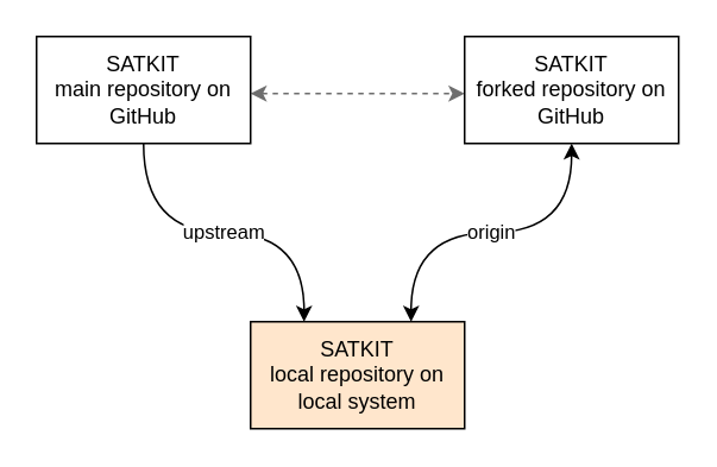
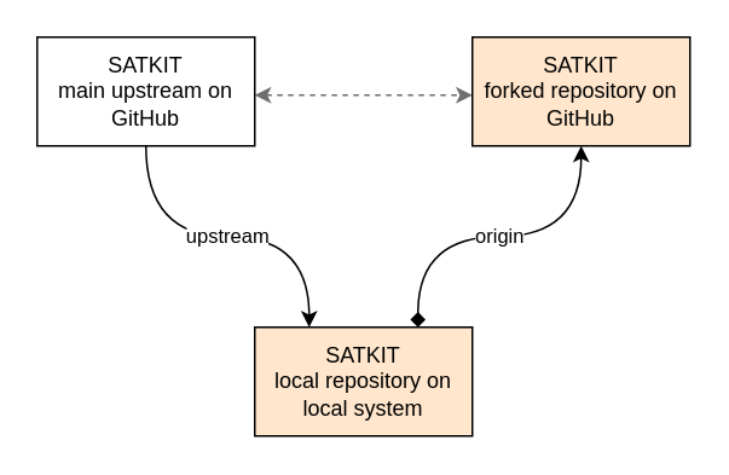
- <mxCell id="4" value="SATKIT&lt;br&gt;main repository on GitHub" style="rounded=0;whiteSpace=wrap;html=1;" vertex="1" parent="1"><mxGeometry x="20" y="20" width="120" height="60" as="geometry" /></mxCell>
+ <mxCell id="4" value="SATKIT&lt;br&gt;main upstream on GitHub" style="rounded=0;whiteSpace=wrap;html=1;" vertex="1" parent="1"><mxGeometry x="20" y="20" width="120" height="60" as="geometry" /></mxCell>
- <mxCell id="6" value="SATKIT&lt;br&gt;forked repository on GitHub" style="rounded=0;whiteSpace=wrap;html=1;" vertex="1" parent="1"><mxGeometry x="260" y="20" width="120" height="60" as="geometry" /></mxCell>
+ <mxCell id="6" value="SATKIT&lt;br&gt;forked repository on GitHub" style="rounded=0;whiteSpace=wrap;html=1;fillColor=#ffe6cc;" vertex="1" parent="1"><mxGeometry x="260" y="20" width="120" height="60" as="geometry" /></mxCell>
- <mxCell id="5" value="origin" style="edgeStyle=orthogonalEdgeStyle;rounded=0;orthogonalLoop=1;jettySize=auto;html=1;exitX=0.5;exitY=1;exitDx=0;exitDy=0;entryX=0.75;entryY=0;entryDx=0;entryDy=0;endArrow=classic;endFill=1;startArrow=classic;startFill=1;curved=1;" edge="1" parent="1" source="6" target="7"><mxGeometry relative="1" as="geometry" /></mxCell>
+ <mxCell id="5" value="origin" style="edgeStyle=orthogonalEdgeStyle;rounded=0;orthogonalLoop=1;jettySize=auto;html=1;exitX=0.5;exitY=1;exitDx=0;exitDy=0;entryX=0.75;entryY=0;entryDx=0;entryDy=0;endArrow=diamond;endFill=1;startArrow=classic;startFill=1;curved=1;" edge="1" parent="1" source="6" target="7"><mxGeometry relative="1" as="geometry" /></mxCell>
